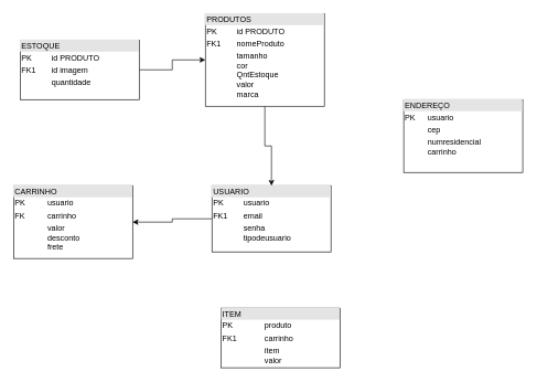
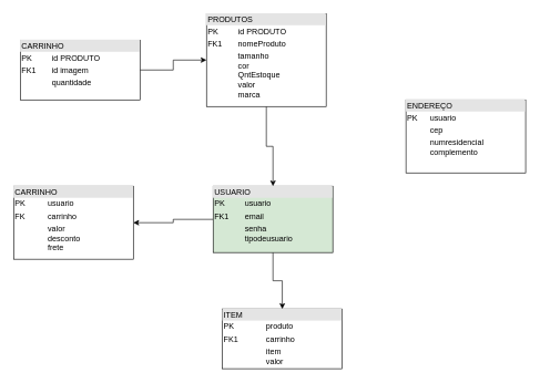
- <mxCell id="3" value="&lt;div style=&quot;box-sizing:border-box;width:100%;background:#e4e4e4;padding:2px;&quot;&gt;ESTOQUE&lt;/div&gt;&lt;table style=&quot;width:100%;font-size:1em;&quot; cellpadding=&quot;2&quot; cellspacing=&quot;0&quot;&gt;&lt;tbody&gt;&lt;tr&gt;&lt;td&gt;PK&lt;/td&gt;&lt;td&gt;id PRODUTO&lt;/td&gt;&lt;/tr&gt;&lt;tr&gt;&lt;td&gt;FK1&lt;/td&gt;&lt;td&gt;id imagem&lt;/td&gt;&lt;/tr&gt;&lt;tr&gt;&lt;td&gt;&lt;/td&gt;&lt;td&gt;quantidade&lt;/td&gt;&lt;/tr&gt;&lt;/tbody&gt;&lt;/table&gt;" style="verticalAlign=top;align=left;overflow=fill;html=1;" vertex="1" parent="1"><mxGeometry x="30" y="60" width="180" height="90" as="geometry" /></mxCell>
+ <mxCell id="3" value="&lt;div style=&quot;box-sizing:border-box;width:100%;background:#e4e4e4;padding:2px;&quot;&gt;CARRINHO&lt;/div&gt;&lt;table style=&quot;width:100%;font-size:1em;&quot; cellpadding=&quot;2&quot; cellspacing=&quot;0&quot;&gt;&lt;tbody&gt;&lt;tr&gt;&lt;td&gt;PK&lt;/td&gt;&lt;td&gt;id PRODUTO&lt;/td&gt;&lt;/tr&gt;&lt;tr&gt;&lt;td&gt;FK1&lt;/td&gt;&lt;td&gt;id imagem&lt;/td&gt;&lt;/tr&gt;&lt;tr&gt;&lt;td&gt;&lt;/td&gt;&lt;td&gt;quantidade&lt;/td&gt;&lt;/tr&gt;&lt;/tbody&gt;&lt;/table&gt;" style="verticalAlign=top;align=left;overflow=fill;html=1;" vertex="1" parent="1"><mxGeometry x="30" y="60" width="180" height="90" as="geometry" /></mxCell>
- <mxCell id="7" value="&lt;div style=&quot;box-sizing:border-box;width:100%;background:#e4e4e4;padding:2px;&quot;&gt;ENDEREÇO&lt;/div&gt;&lt;table style=&quot;width:100%;font-size:1em;&quot; cellpadding=&quot;2&quot; cellspacing=&quot;0&quot;&gt;&lt;tbody&gt;&lt;tr&gt;&lt;td&gt;PK&lt;/td&gt;&lt;td&gt;usuario&lt;/td&gt;&lt;/tr&gt;&lt;tr&gt;&lt;td&gt;&lt;br&gt;&lt;/td&gt;&lt;td&gt;cep&lt;/td&gt;&lt;/tr&gt;&lt;tr&gt;&lt;td&gt;&lt;/td&gt;&lt;td&gt;numresidencial&lt;br&gt;carrinho&lt;br&gt;&lt;/td&gt;&lt;/tr&gt;&lt;/tbody&gt;&lt;/table&gt;" style="verticalAlign=top;align=left;overflow=fill;html=1;" vertex="1" parent="1"><mxGeometry x="610" y="150" width="180" height="110" as="geometry" /></mxCell>
+ <mxCell id="7" value="&lt;div style=&quot;box-sizing:border-box;width:100%;background:#e4e4e4;padding:2px;&quot;&gt;ENDEREÇO&lt;/div&gt;&lt;table style=&quot;width:100%;font-size:1em;&quot; cellpadding=&quot;2&quot; cellspacing=&quot;0&quot;&gt;&lt;tbody&gt;&lt;tr&gt;&lt;td&gt;PK&lt;/td&gt;&lt;td&gt;usuario&lt;/td&gt;&lt;/tr&gt;&lt;tr&gt;&lt;td&gt;&lt;br&gt;&lt;/td&gt;&lt;td&gt;cep&lt;/td&gt;&lt;/tr&gt;&lt;tr&gt;&lt;td&gt;&lt;/td&gt;&lt;td&gt;numresidencial&lt;br&gt;complemento&lt;br&gt;&lt;/td&gt;&lt;/tr&gt;&lt;/tbody&gt;&lt;/table&gt;" style="verticalAlign=top;align=left;overflow=fill;html=1;" vertex="1" parent="1"><mxGeometry x="610" y="150" width="180" height="110" as="geometry" /></mxCell>
- <mxCell id="10" value="&lt;div style=&quot;box-sizing:border-box;width:100%;background:#e4e4e4;padding:2px;&quot;&gt;USUARIO&lt;/div&gt;&lt;table style=&quot;width:100%;font-size:1em;&quot; cellpadding=&quot;2&quot; cellspacing=&quot;0&quot;&gt;&lt;tbody&gt;&lt;tr&gt;&lt;td&gt;PK&lt;/td&gt;&lt;td&gt;usuario&lt;/td&gt;&lt;/tr&gt;&lt;tr&gt;&lt;td&gt;FK1&lt;/td&gt;&lt;td&gt;email&lt;/td&gt;&lt;/tr&gt;&lt;tr&gt;&lt;td&gt;&lt;/td&gt;&lt;td&gt;senha&lt;br&gt;tipodeusuario&lt;/td&gt;&lt;/tr&gt;&lt;/tbody&gt;&lt;/table&gt;" style="verticalAlign=top;align=left;overflow=fill;html=1;" vertex="1" parent="1"><mxGeometry x="320" y="280" width="180" height="100" as="geometry" /></mxCell>
+ <mxCell id="10" value="&lt;div style=&quot;box-sizing:border-box;width:100%;background:#e4e4e4;padding:2px;&quot;&gt;USUARIO&lt;/div&gt;&lt;table style=&quot;width:100%;font-size:1em;&quot; cellpadding=&quot;2&quot; cellspacing=&quot;0&quot;&gt;&lt;tbody&gt;&lt;tr&gt;&lt;td&gt;PK&lt;/td&gt;&lt;td&gt;usuario&lt;/td&gt;&lt;/tr&gt;&lt;tr&gt;&lt;td&gt;FK1&lt;/td&gt;&lt;td&gt;email&lt;/td&gt;&lt;/tr&gt;&lt;tr&gt;&lt;td&gt;&lt;/td&gt;&lt;td&gt;senha&lt;br&gt;tipodeusuario&lt;/td&gt;&lt;/tr&gt;&lt;/tbody&gt;&lt;/table&gt;" style="verticalAlign=top;align=left;overflow=fill;html=1;fillColor=#d5e8d4;" vertex="1" parent="1"><mxGeometry x="320" y="280" width="180" height="100" as="geometry" /></mxCell>
+ <mxCell id="9" style="edgeStyle=orthogonalEdgeStyle;rounded=0;orthogonalLoop=1;jettySize=auto;html=1;entryX=0.5;entryY=0;entryDx=0;entryDy=0;" edge="1" parent="1" source="10" target="11"><mxGeometry relative="1" as="geometry" /></mxCell>
